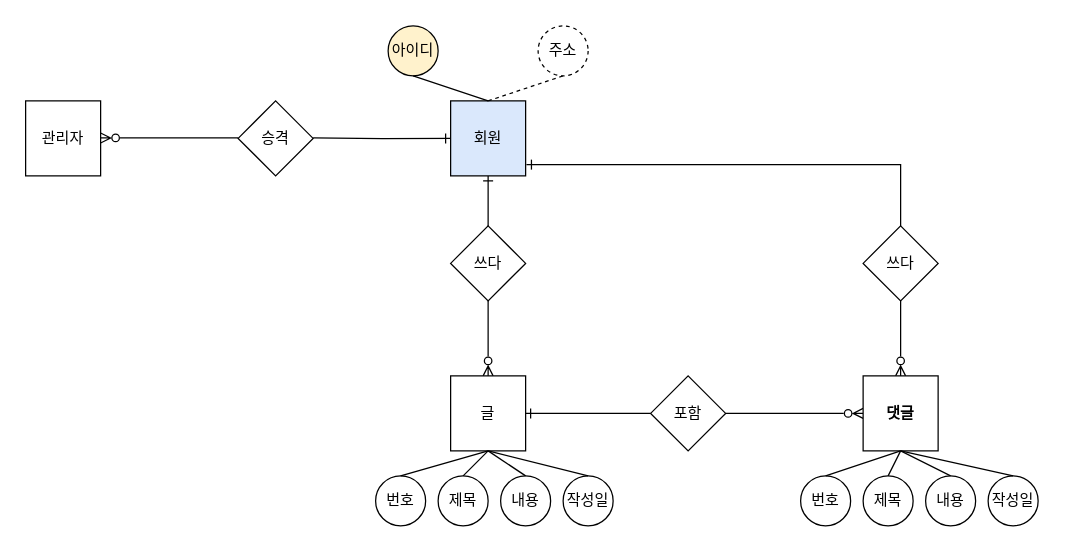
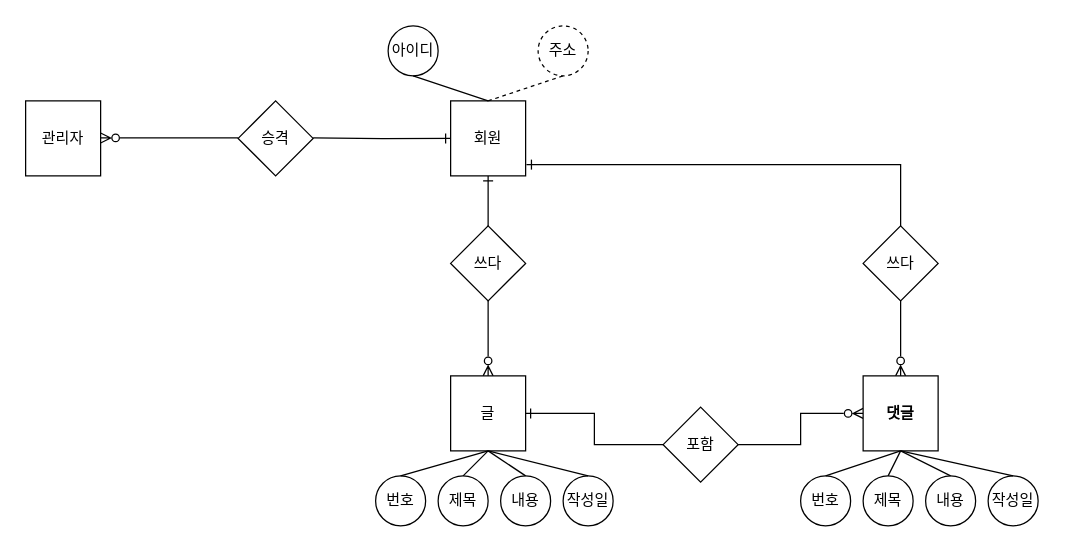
- <mxCell id="11" value="아이디" style="ellipse;whiteSpace=wrap;html=1;aspect=fixed;strokeColor=default;fillColor=#fff2cc;" parent="1" vertex="1"><mxGeometry x="310" y="20" width="40" height="40" as="geometry" /></mxCell>
+ <mxCell id="11" value="아이디" style="ellipse;whiteSpace=wrap;html=1;aspect=fixed;strokeColor=default;" parent="1" vertex="1"><mxGeometry x="310" y="20" width="40" height="40" as="geometry" /></mxCell>
- <mxCell id="4" value="회원" style="rounded=0;whiteSpace=wrap;html=1;strokeColor=default;fillColor=#dae8fc;" parent="1" vertex="1"><mxGeometry x="360" y="80" width="60" height="60" as="geometry" /></mxCell>
+ <mxCell id="4" value="회원" style="rounded=0;whiteSpace=wrap;html=1;strokeColor=default;" parent="1" vertex="1"><mxGeometry x="360" y="80" width="60" height="60" as="geometry" /></mxCell>
- <mxCell id="23" value="포함" style="rhombus;whiteSpace=wrap;html=1;" parent="1" vertex="1"><mxGeometry x="520" y="300" width="60" height="60" as="geometry" /></mxCell>
+ <mxCell id="23" value="포함" style="rhombus;whiteSpace=wrap;html=1;" parent="1" vertex="1"><mxGeometry x="530" y="325" width="60" height="60" as="geometry" /></mxCell>
